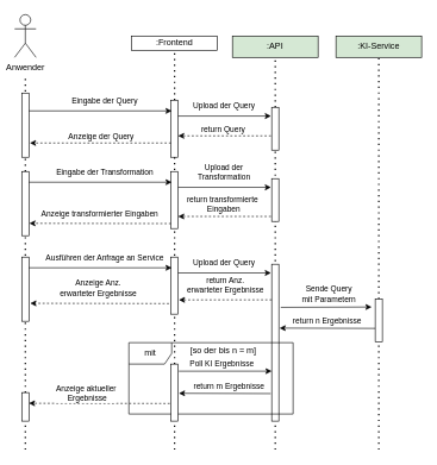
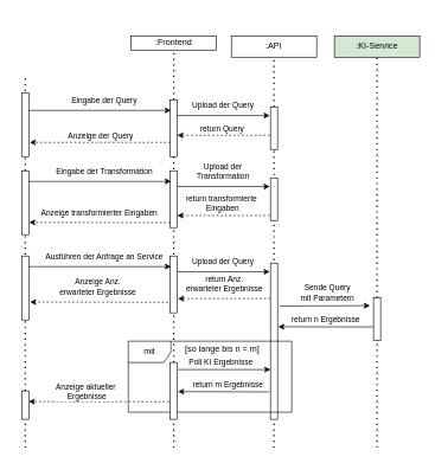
- <mxCell id="2" value="Anwender" style="shape=umlActor;verticalLabelPosition=bottom;verticalAlign=top;html=1;outlineConnect=0;" parent="1" vertex="1"><mxGeometry x="20" y="20" width="30" height="60" as="geometry" /></mxCell>
- <mxCell id="7" value=":API" style="rounded=0;whiteSpace=wrap;html=1;fillColor=#d5e8d4;" parent="1" vertex="1"><mxGeometry x="325" y="50" width="120" height="30" as="geometry" /></mxCell>
+ <mxCell id="7" value=":API" style="rounded=0;whiteSpace=wrap;html=1;" parent="1" vertex="1"><mxGeometry x="325" y="50" width="120" height="30" as="geometry" /></mxCell>
- <mxCell id="58" value="[so der bis n = m]" style="text;html=1;strokeColor=none;fillColor=none;align=center;verticalAlign=middle;whiteSpace=wrap;rounded=0;" vertex="1" parent="56"><mxGeometry x="61.778" y="6" width="140.556" height="30" as="geometry" /></mxCell>
+ <mxCell id="58" value="[so lange bis n = m]" style="text;html=1;strokeColor=none;fillColor=none;align=center;verticalAlign=middle;whiteSpace=wrap;rounded=0;" vertex="1" parent="56"><mxGeometry x="61.778" y="6" width="140.556" height="30" as="geometry" /></mxCell>
